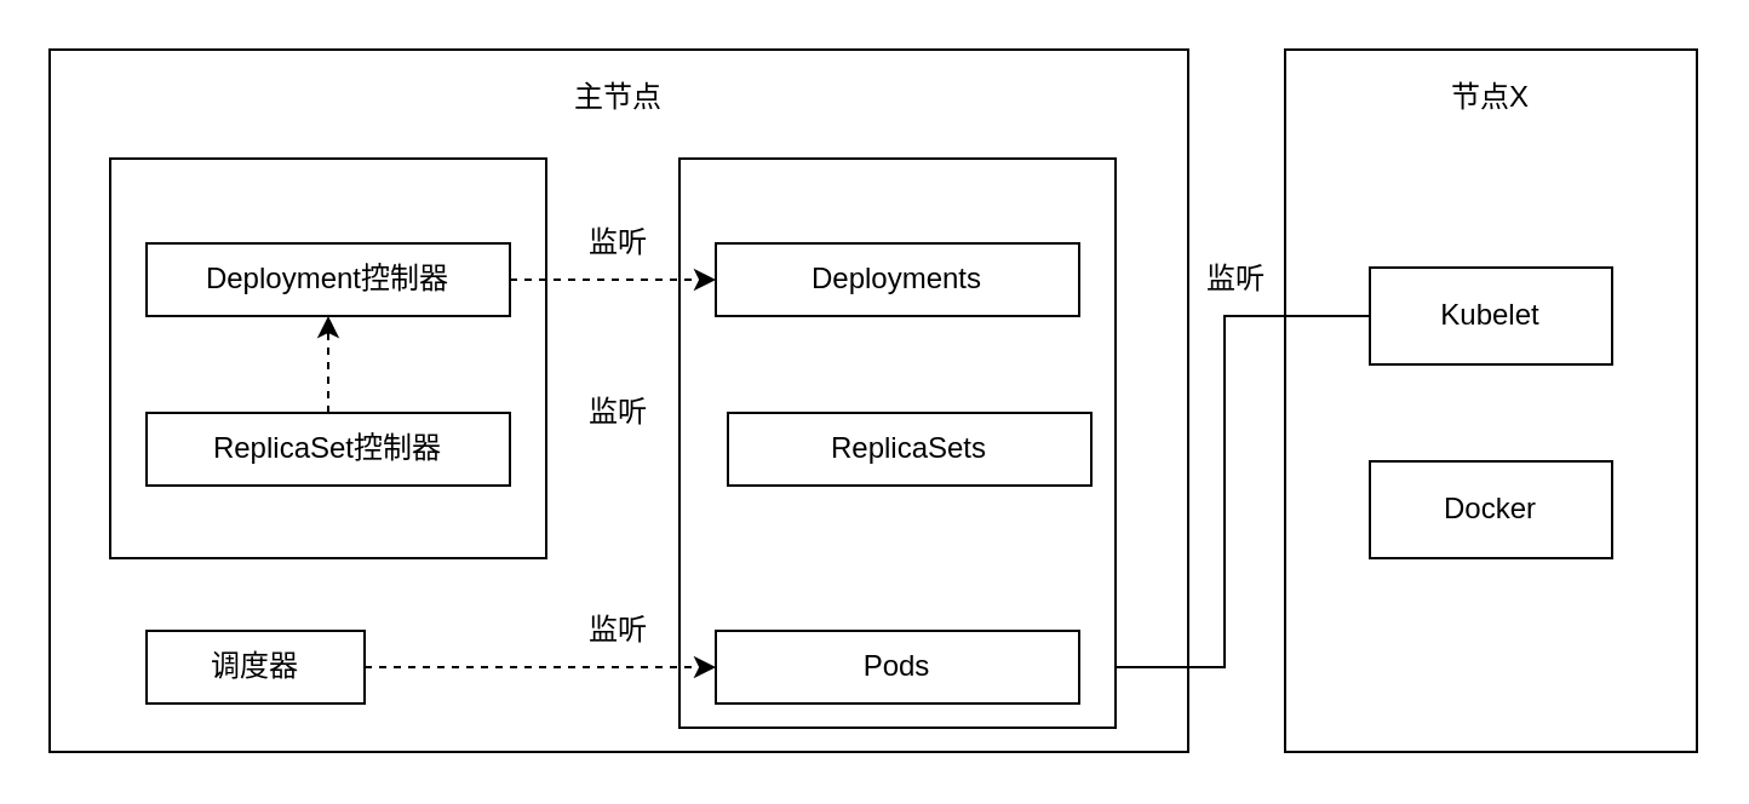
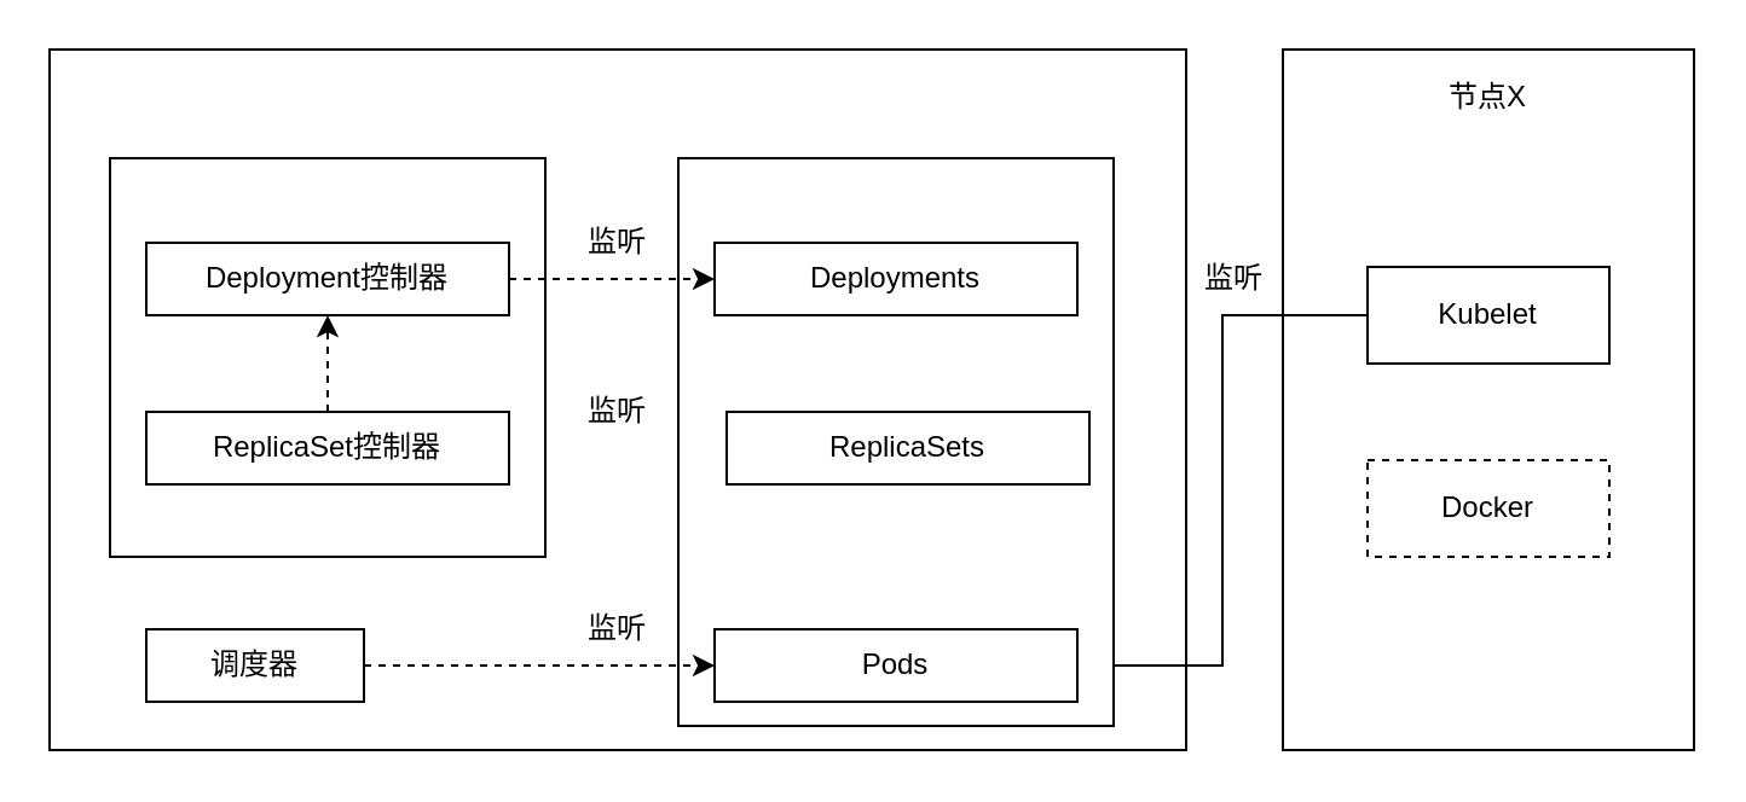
- <mxCell id="8" value="主节点" style="text;html=1;strokeColor=none;fillColor=none;align=center;verticalAlign=middle;whiteSpace=wrap;rounded=0;" vertex="1" parent="1"><mxGeometry x="210" y="30" width="90" height="20" as="geometry" /></mxCell>
- <mxCell id="4" value="Docker" style="rounded=0;whiteSpace=wrap;html=1;" vertex="1" parent="1"><mxGeometry x="565" y="190" width="100" height="40" as="geometry" /></mxCell>
+ <mxCell id="4" value="Docker" style="rounded=0;whiteSpace=wrap;html=1;dashed=1;" vertex="1" parent="1"><mxGeometry x="565" y="190" width="100" height="40" as="geometry" /></mxCell>
